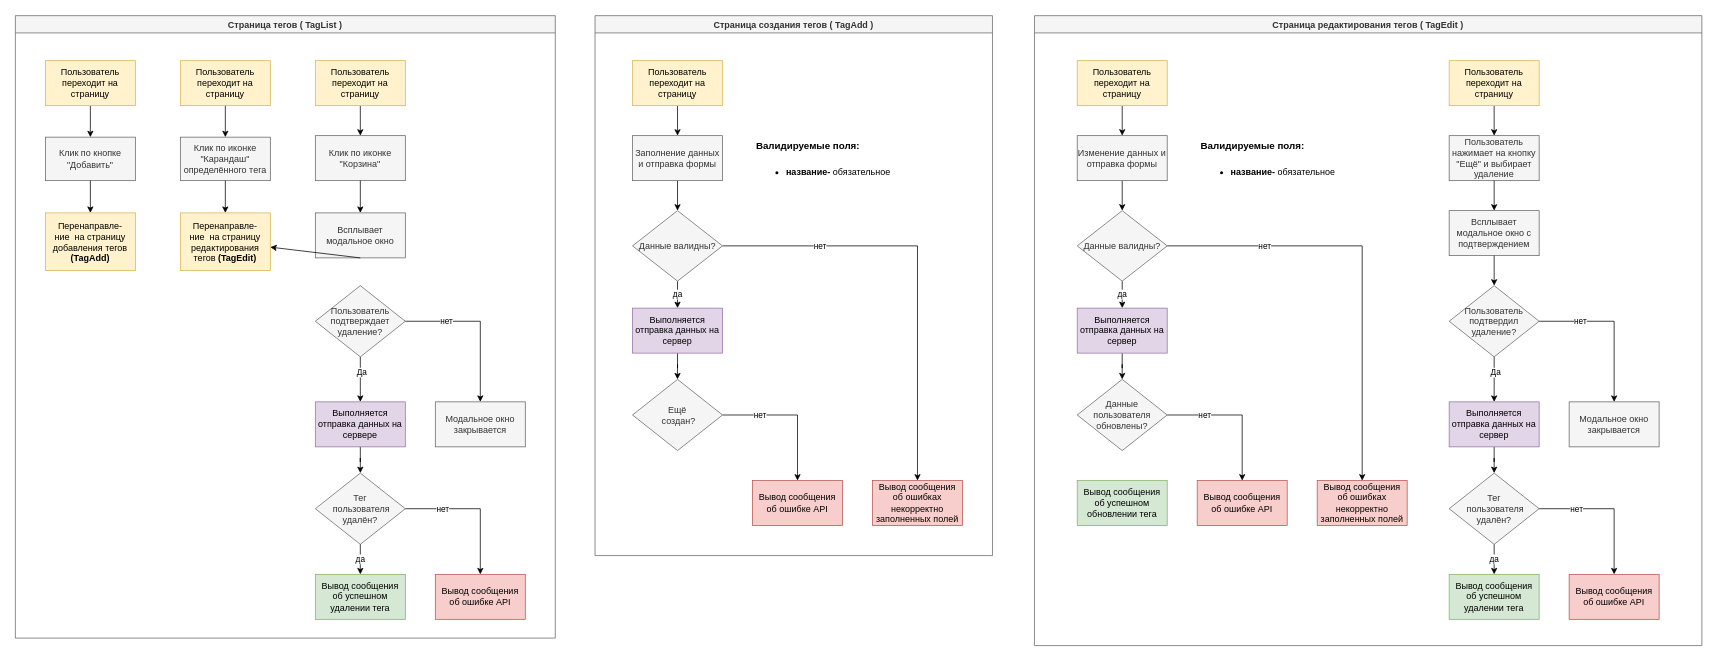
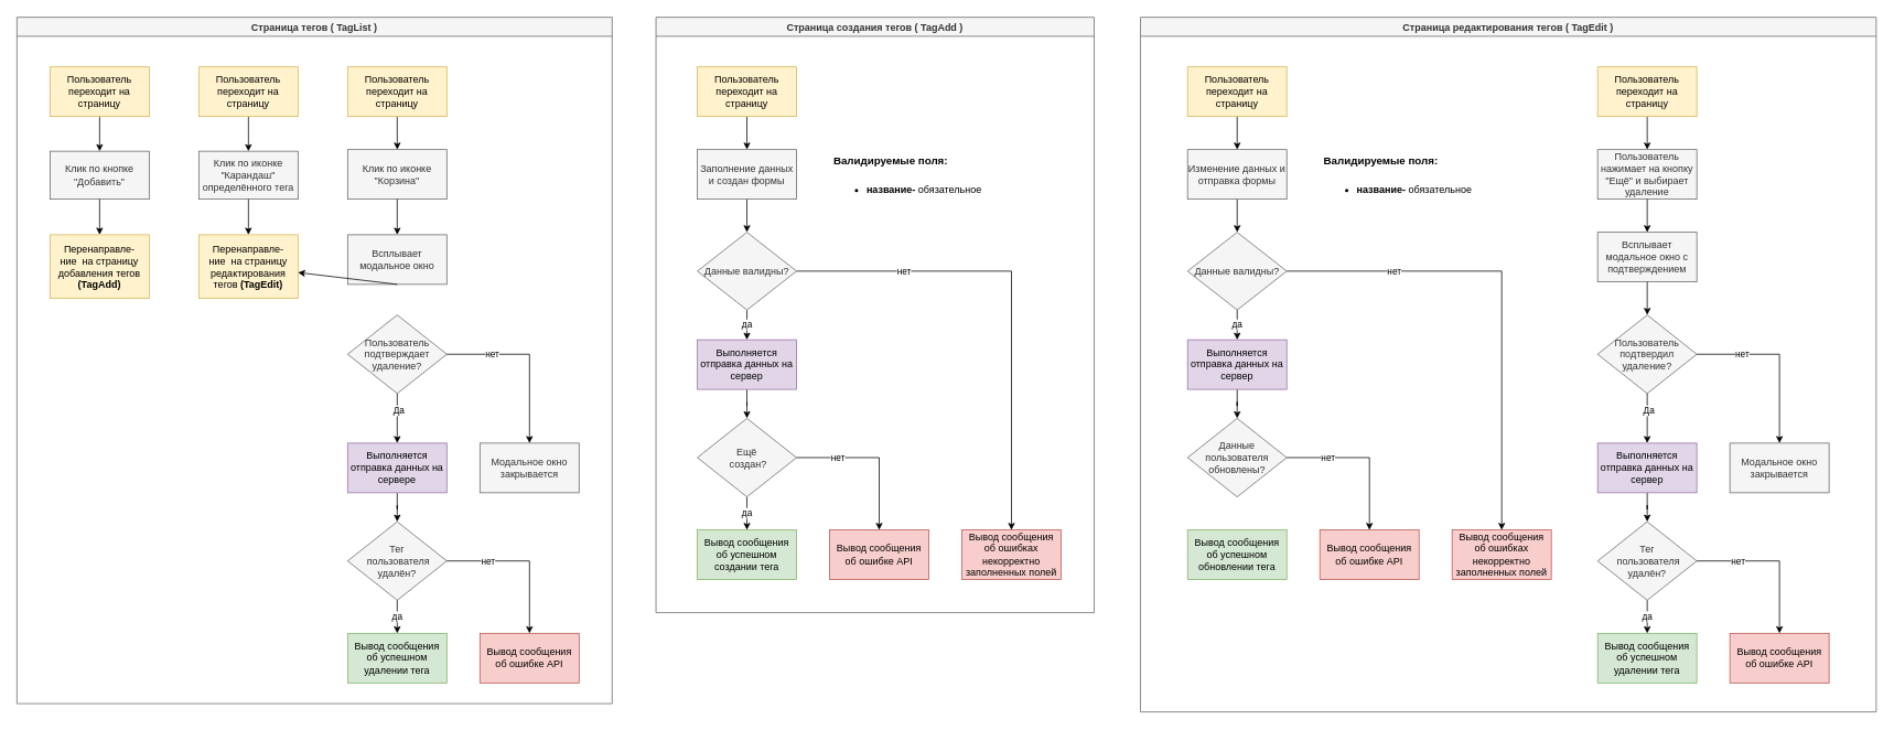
- <mxCell id="33" value="Заполнение данных и отправка формы" style="rounded=0;whiteSpace=wrap;html=1;fillColor=#f5f5f5;strokeColor=#666666;fontColor=#333333;" vertex="1" parent="31"><mxGeometry x="50" y="160" width="120" height="60" as="geometry" /></mxCell>
+ <mxCell id="33" value="Заполнение данных и создан формы" style="rounded=0;whiteSpace=wrap;html=1;fillColor=#f5f5f5;strokeColor=#666666;fontColor=#333333;" vertex="1" parent="31"><mxGeometry x="50" y="160" width="120" height="60" as="geometry" /></mxCell>
+ <mxCell id="34" value="да" style="edgeStyle=orthogonalEdgeStyle;rounded=0;orthogonalLoop=1;jettySize=auto;html=1;exitX=1;exitY=0.5;exitDx=0;exitDy=0;entryX=0.5;entryY=0;entryDx=0;entryDy=0;" edge="1" parent="31" source="36" target="40"><mxGeometry relative="1" as="geometry" /></mxCell>
+ <mxCell id="40" value="Вывод сообщения об успешном создании тега" style="rounded=0;whiteSpace=wrap;html=1;fillColor=#d5e8d4;strokeColor=#82b366;" vertex="1" parent="31"><mxGeometry x="50" y="620" width="120" height="60" as="geometry" /></mxCell>
